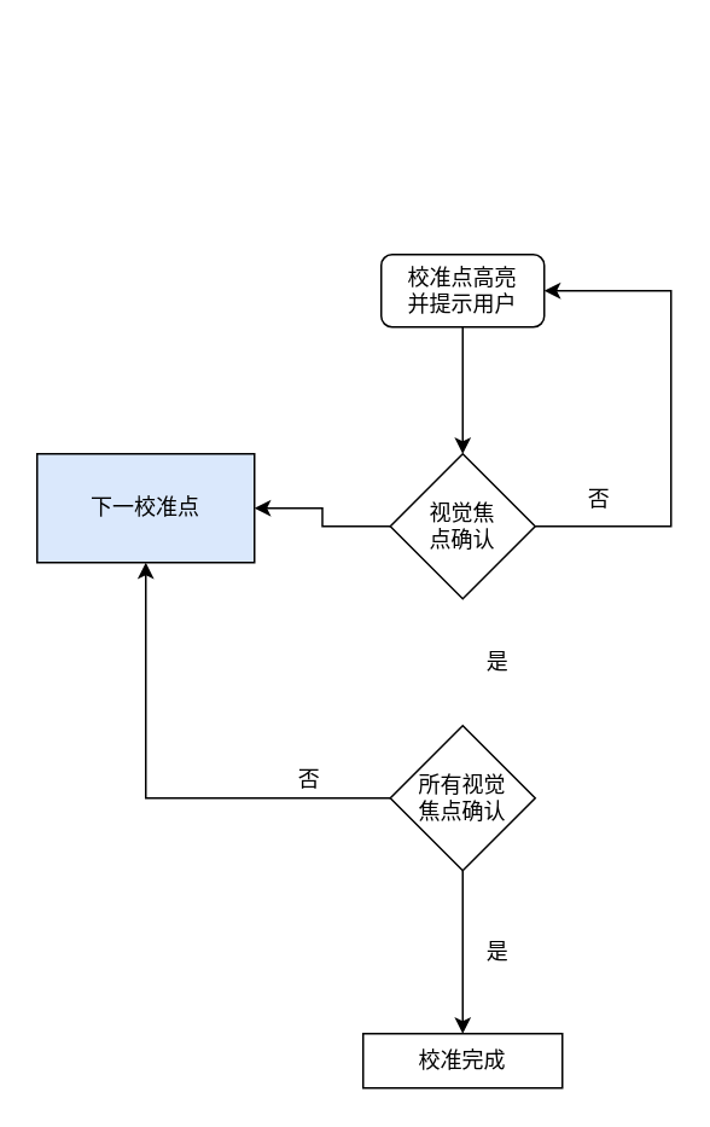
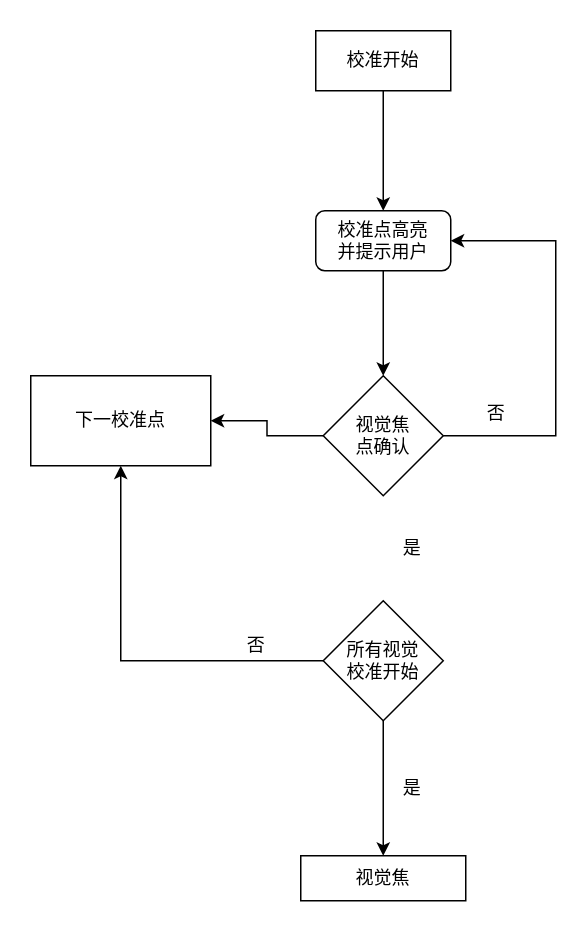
+ <mxCell id="3" value="校准开始" style="rounded=0;whiteSpace=wrap;html=1;" vertex="1" parent="1"><mxGeometry x="210" y="20" width="90" height="40" as="geometry" /></mxCell>
+ <mxCell id="2" value="" style="edgeStyle=orthogonalEdgeStyle;rounded=0;orthogonalLoop=1;jettySize=auto;html=1;" edge="1" parent="1" source="3" target="5"><mxGeometry relative="1" as="geometry" /></mxCell>
- <mxCell id="13" value="下一校准点" style="whiteSpace=wrap;html=1;rounded=0;fillColor=#dae8fc;" vertex="1" parent="1"><mxGeometry x="20" y="250" width="120" height="60" as="geometry" /></mxCell>
+ <mxCell id="13" value="下一校准点" style="whiteSpace=wrap;html=1;rounded=0;" vertex="1" parent="1"><mxGeometry x="20" y="250" width="120" height="60" as="geometry" /></mxCell>
- <mxCell id="11" value="所有视觉&lt;br&gt;焦点确认" style="rhombus;whiteSpace=wrap;html=1;rounded=0;" vertex="1" parent="1"><mxGeometry x="215" y="400" width="80" height="80" as="geometry" /></mxCell>
+ <mxCell id="11" value="所有视觉&lt;br&gt;校准开始" style="rhombus;whiteSpace=wrap;html=1;rounded=0;" vertex="1" parent="1"><mxGeometry x="215" y="400" width="80" height="80" as="geometry" /></mxCell>
- <mxCell id="12" value="校准完成" style="whiteSpace=wrap;html=1;rounded=0;" vertex="1" parent="1"><mxGeometry x="200" y="570" width="110" height="30" as="geometry" /></mxCell>
+ <mxCell id="12" value="视觉焦" style="whiteSpace=wrap;html=1;rounded=0;" vertex="1" parent="1"><mxGeometry x="200" y="570" width="110" height="30" as="geometry" /></mxCell>
